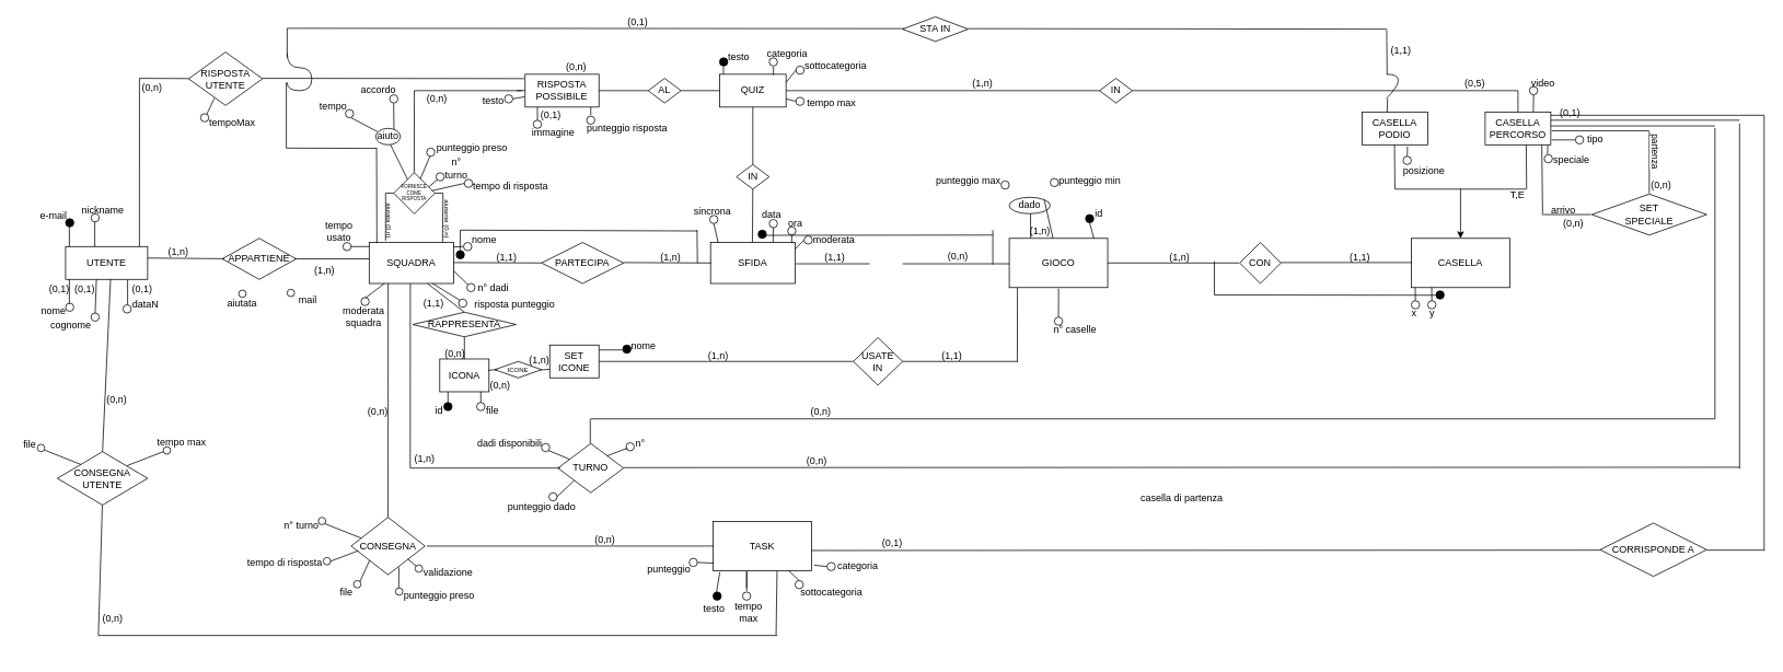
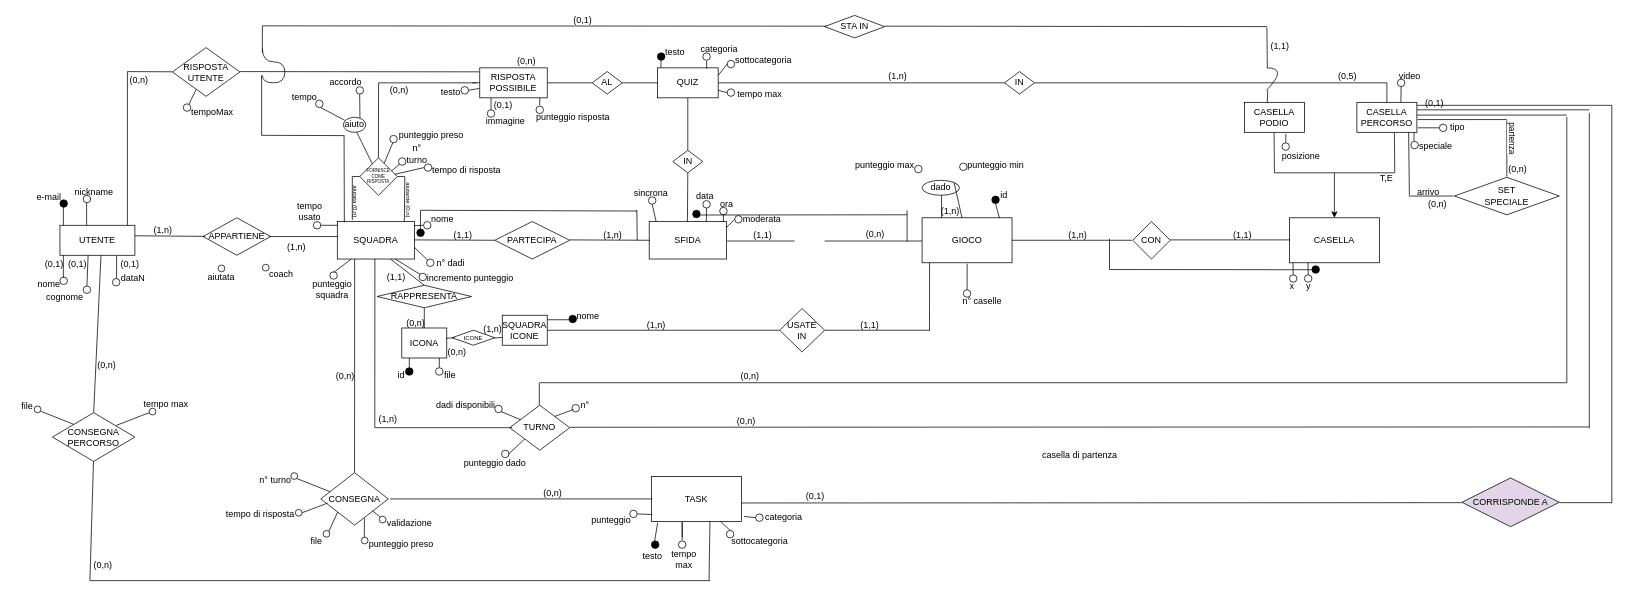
- <mxCell id="132" value="&lt;div&gt;mail&lt;/div&gt;" style="text;html=1;align=center;verticalAlign=middle;resizable=0;points=[];autosize=1;strokeColor=none;" parent="1" vertex="1"><mxGeometry x="349" y="356" width="50" height="20" as="geometry" /></mxCell>
+ <mxCell id="132" value="&lt;div&gt;coach&lt;/div&gt;" style="text;html=1;align=center;verticalAlign=middle;resizable=0;points=[];autosize=1;strokeColor=none;" parent="1" vertex="1"><mxGeometry x="349" y="356" width="50" height="20" as="geometry" /></mxCell>
- <mxCell id="157" value="risposta punteggio" style="text;html=1;align=center;verticalAlign=middle;resizable=0;points=[];autosize=1;strokeColor=none;" parent="1" vertex="1"><mxGeometry x="561" y="361" width="130" height="20" as="geometry" /></mxCell>
+ <mxCell id="157" value="incremento punteggio" style="text;html=1;align=center;verticalAlign=middle;resizable=0;points=[];autosize=1;strokeColor=none;" parent="1" vertex="1"><mxGeometry x="561" y="361" width="130" height="20" as="geometry" /></mxCell>
- <mxCell id="135" value="&lt;div&gt;moderata&lt;/div&gt;&lt;div&gt;squadra&lt;br&gt;&lt;/div&gt;" style="text;html=1;align=center;verticalAlign=middle;resizable=0;points=[];autosize=1;strokeColor=none;" parent="1" vertex="1"><mxGeometry x="407" y="371" width="70" height="30" as="geometry" /></mxCell>
+ <mxCell id="135" value="&lt;div&gt;punteggio&lt;/div&gt;&lt;div&gt;squadra&lt;br&gt;&lt;/div&gt;" style="text;html=1;align=center;verticalAlign=middle;resizable=0;points=[];autosize=1;strokeColor=none;" parent="1" vertex="1"><mxGeometry x="407" y="371" width="70" height="30" as="geometry" /></mxCell>
- <mxCell id="51" value="&lt;div&gt;SET&lt;/div&gt;&lt;div&gt;ICONE&lt;/div&gt;" style="whiteSpace=wrap;html=1;" parent="1" vertex="1"><mxGeometry x="669" y="420" width="60" height="40" as="geometry" /></mxCell>
+ <mxCell id="51" value="&lt;div&gt;SQUADRA&lt;/div&gt;&lt;div&gt;ICONE&lt;/div&gt;" style="whiteSpace=wrap;html=1;" parent="1" vertex="1"><mxGeometry x="669" y="420" width="60" height="40" as="geometry" /></mxCell>
- <mxCell id="350" value="CONSEGNA&lt;div&gt;UTENTE&lt;br&gt;&lt;/div&gt;" style="shape=rhombus;perimeter=rhombusPerimeter;whiteSpace=wrap;html=1;align=center;" parent="1" vertex="1"><mxGeometry x="69" y="550" width="110" height="65" as="geometry" /></mxCell>
+ <mxCell id="350" value="CONSEGNA&lt;div&gt;PERCORSO&lt;br&gt;&lt;/div&gt;" style="shape=rhombus;perimeter=rhombusPerimeter;whiteSpace=wrap;html=1;align=center;" parent="1" vertex="1"><mxGeometry x="69" y="550" width="110" height="65" as="geometry" /></mxCell>
- <mxCell id="80" value="CORRISPONDE A" style="rhombus;whiteSpace=wrap;html=1;" parent="1" vertex="1"><mxGeometry x="1949" y="637" width="130" height="65" as="geometry" /></mxCell>
+ <mxCell id="80" value="CORRISPONDE A" style="rhombus;whiteSpace=wrap;html=1;fillColor=#e1d5e7;" parent="1" vertex="1"><mxGeometry x="1949" y="637" width="130" height="65" as="geometry" /></mxCell>
